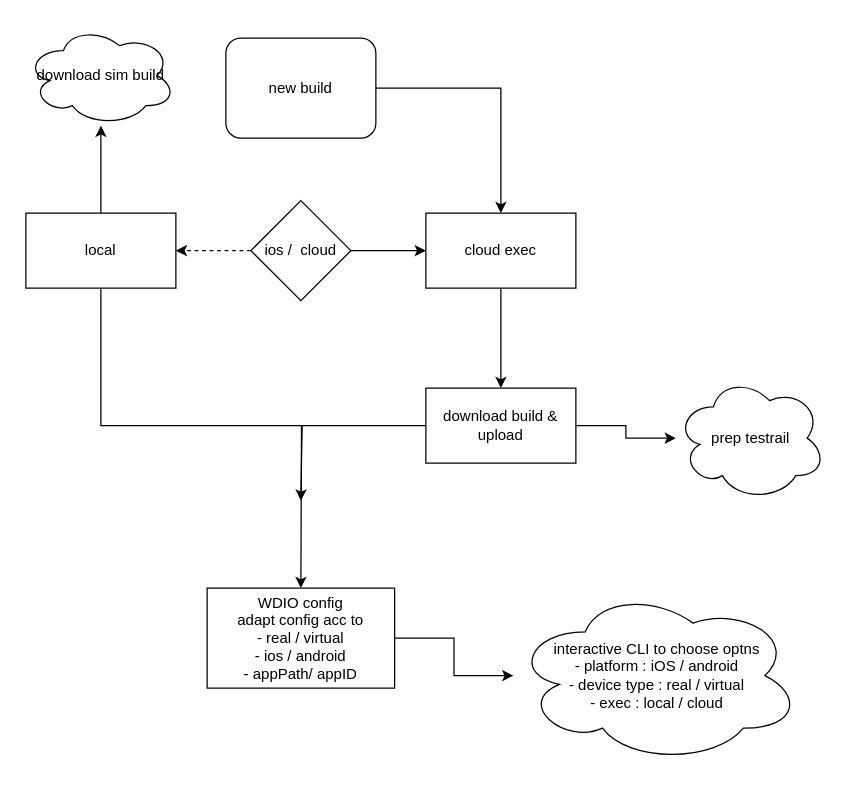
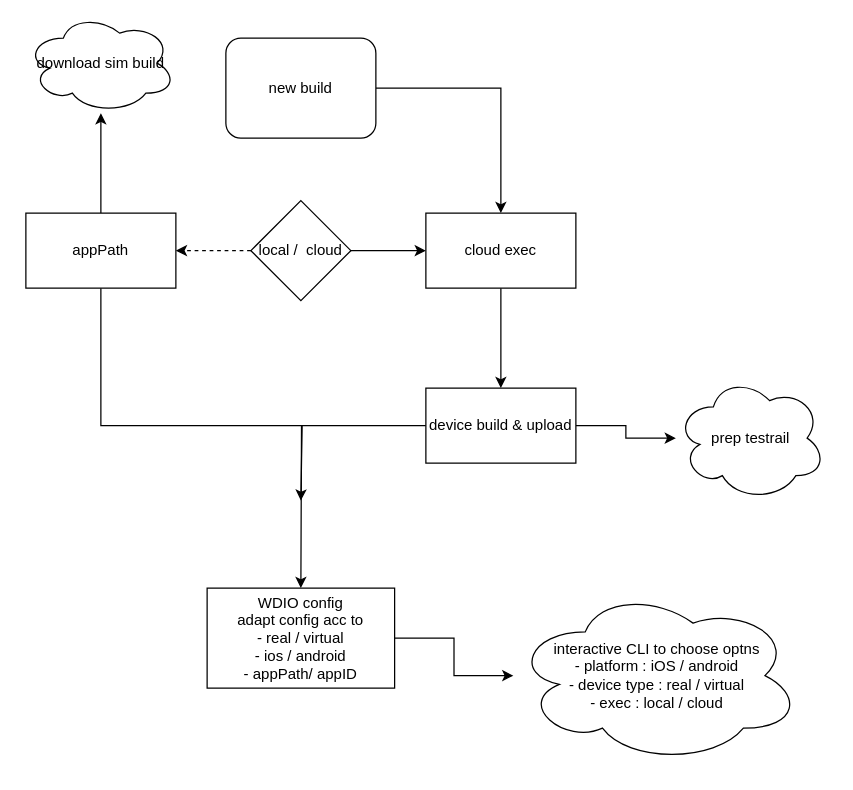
- <mxCell id="10" value="download sim build&lt;br&gt;" style="ellipse;shape=cloud;whiteSpace=wrap;html=1;" vertex="1" parent="1"><mxGeometry x="20" y="20" width="120" height="80" as="geometry" /></mxCell>
+ <mxCell id="10" value="download sim build&lt;br&gt;" style="ellipse;shape=cloud;whiteSpace=wrap;html=1;" vertex="1" parent="1"><mxGeometry x="20" y="10" width="120" height="80" as="geometry" /></mxCell>
- <mxCell id="9" value="local" style="whiteSpace=wrap;html=1;" vertex="1" parent="1"><mxGeometry x="20" y="170" width="120" height="60" as="geometry" /></mxCell>
+ <mxCell id="9" value="appPath" style="whiteSpace=wrap;html=1;" vertex="1" parent="1"><mxGeometry x="20" y="170" width="120" height="60" as="geometry" /></mxCell>
- <mxCell id="6" value="ios /&amp;nbsp; cloud&lt;br&gt;" style="rhombus;whiteSpace=wrap;html=1;" vertex="1" parent="1"><mxGeometry x="200" y="160" width="80" height="80" as="geometry" /></mxCell>
+ <mxCell id="6" value="local /&amp;nbsp; cloud&lt;br&gt;" style="rhombus;whiteSpace=wrap;html=1;" vertex="1" parent="1"><mxGeometry x="200" y="160" width="80" height="80" as="geometry" /></mxCell>
- <mxCell id="15" value="download build &amp;amp; upload" style="whiteSpace=wrap;html=1;" vertex="1" parent="1"><mxGeometry x="340" y="310" width="120" height="60" as="geometry" /></mxCell>
+ <mxCell id="15" value="device build &amp;amp; upload" style="whiteSpace=wrap;html=1;" vertex="1" parent="1"><mxGeometry x="340" y="310" width="120" height="60" as="geometry" /></mxCell>
